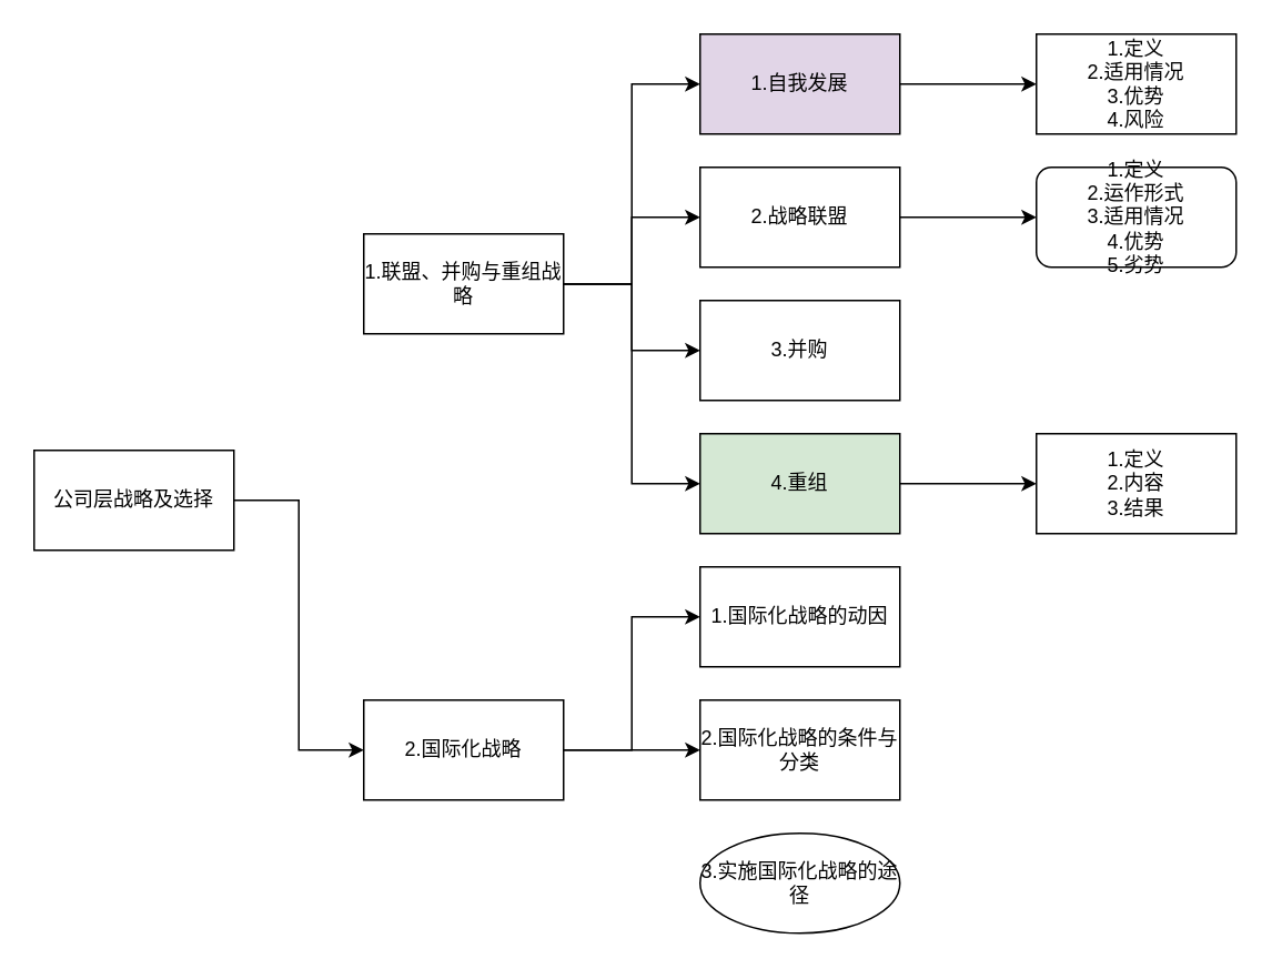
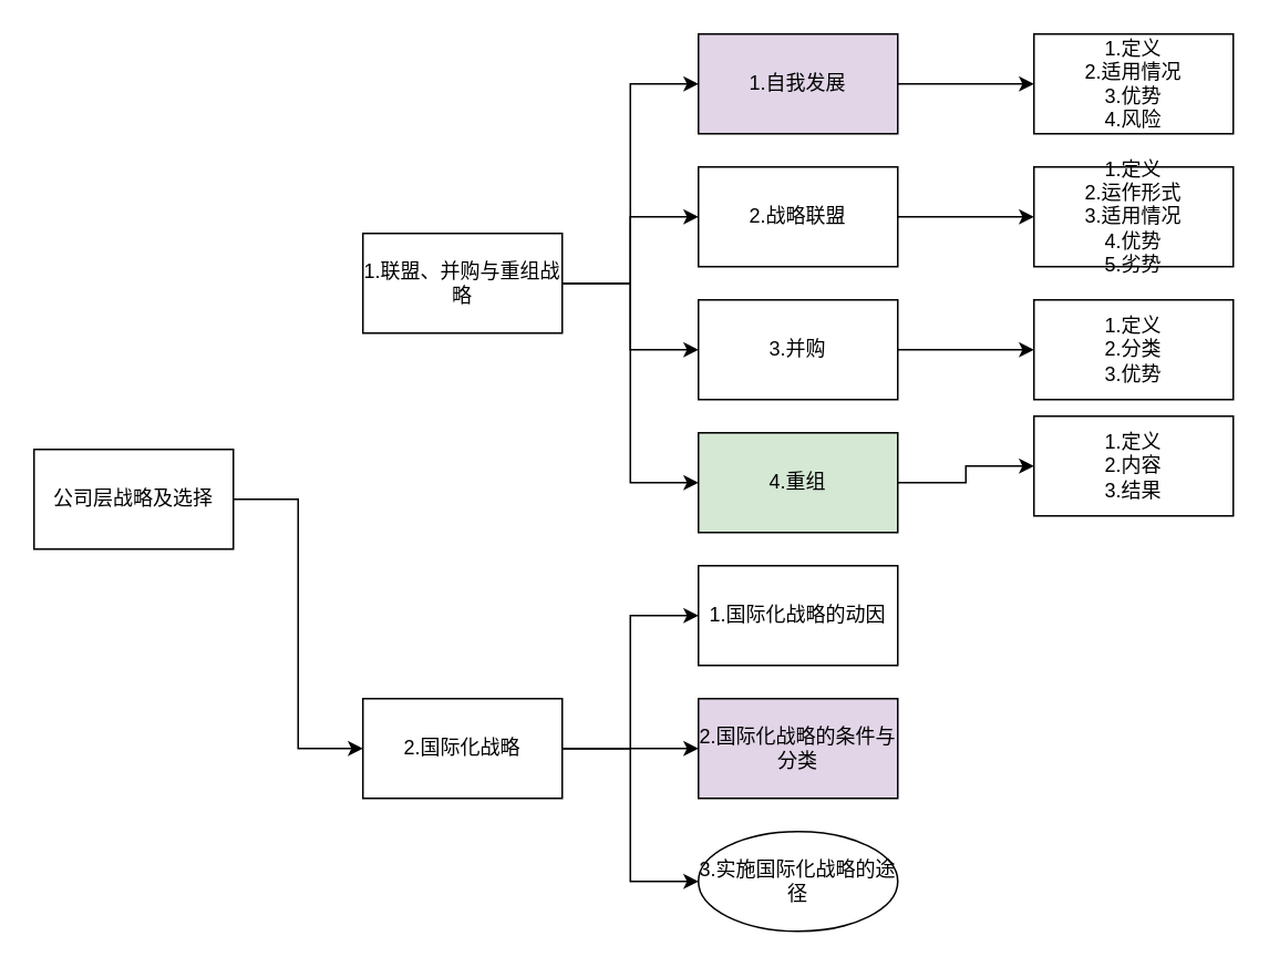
- <mxCell id="25" value="&lt;div&gt;1.定义&lt;/div&gt;&lt;div&gt;2.运作形式&lt;/div&gt;&lt;div&gt;3.适用情况&lt;/div&gt;&lt;div&gt;4.优势&lt;/div&gt;&lt;div&gt;5.劣势&lt;/div&gt;" style="whiteSpace=wrap;html=1;rounded=1;" parent="1" vertex="1"><mxGeometry x="622" y="100" width="120" height="60" as="geometry" /></mxCell>
+ <mxCell id="25" value="&lt;div&gt;1.定义&lt;/div&gt;&lt;div&gt;2.运作形式&lt;/div&gt;&lt;div&gt;3.适用情况&lt;/div&gt;&lt;div&gt;4.优势&lt;/div&gt;&lt;div&gt;5.劣势&lt;/div&gt;" style="rounded=0;whiteSpace=wrap;html=1;" parent="1" vertex="1"><mxGeometry x="622" y="100" width="120" height="60" as="geometry" /></mxCell>
+ <mxCell id="11" value="" style="edgeStyle=orthogonalEdgeStyle;rounded=0;orthogonalLoop=1;jettySize=auto;html=1;" parent="1" source="12" target="26" edge="1"><mxGeometry relative="1" as="geometry" /></mxCell>
+ <mxCell id="26" value="&lt;div&gt;1.定义&lt;/div&gt;&lt;div&gt;2.分类&lt;/div&gt;&lt;div&gt;3.优势&lt;/div&gt;" style="rounded=0;whiteSpace=wrap;html=1;" parent="1" vertex="1"><mxGeometry x="622" y="180" width="120" height="60" as="geometry" /></mxCell>
- <mxCell id="27" value="&lt;div&gt;1.定义&lt;/div&gt;&lt;div&gt;2.内容&lt;/div&gt;&lt;div&gt;3.结果&lt;/div&gt;" style="rounded=0;whiteSpace=wrap;html=1;" parent="1" vertex="1"><mxGeometry x="622" y="260" width="120" height="60" as="geometry" /></mxCell>
+ <mxCell id="27" value="&lt;div&gt;1.定义&lt;/div&gt;&lt;div&gt;2.内容&lt;/div&gt;&lt;div&gt;3.结果&lt;/div&gt;" style="rounded=0;whiteSpace=wrap;html=1;" parent="1" vertex="1"><mxGeometry x="622" y="250" width="120" height="60" as="geometry" /></mxCell>
- <mxCell id="21" value="2.国际化战略的条件与分类" style="rounded=0;whiteSpace=wrap;html=1;" parent="1" vertex="1"><mxGeometry x="420" y="420" width="120" height="60" as="geometry" /></mxCell>
+ <mxCell id="21" value="2.国际化战略的条件与分类" style="rounded=0;whiteSpace=wrap;html=1;fillColor=#e1d5e7;" parent="1" vertex="1"><mxGeometry x="420" y="420" width="120" height="60" as="geometry" /></mxCell>
+ <mxCell id="19" style="edgeStyle=orthogonalEdgeStyle;rounded=0;orthogonalLoop=1;jettySize=auto;html=1;entryX=0;entryY=0.5;entryDx=0;entryDy=0;" parent="1" source="20" target="22" edge="1"><mxGeometry relative="1" as="geometry" /></mxCell>
